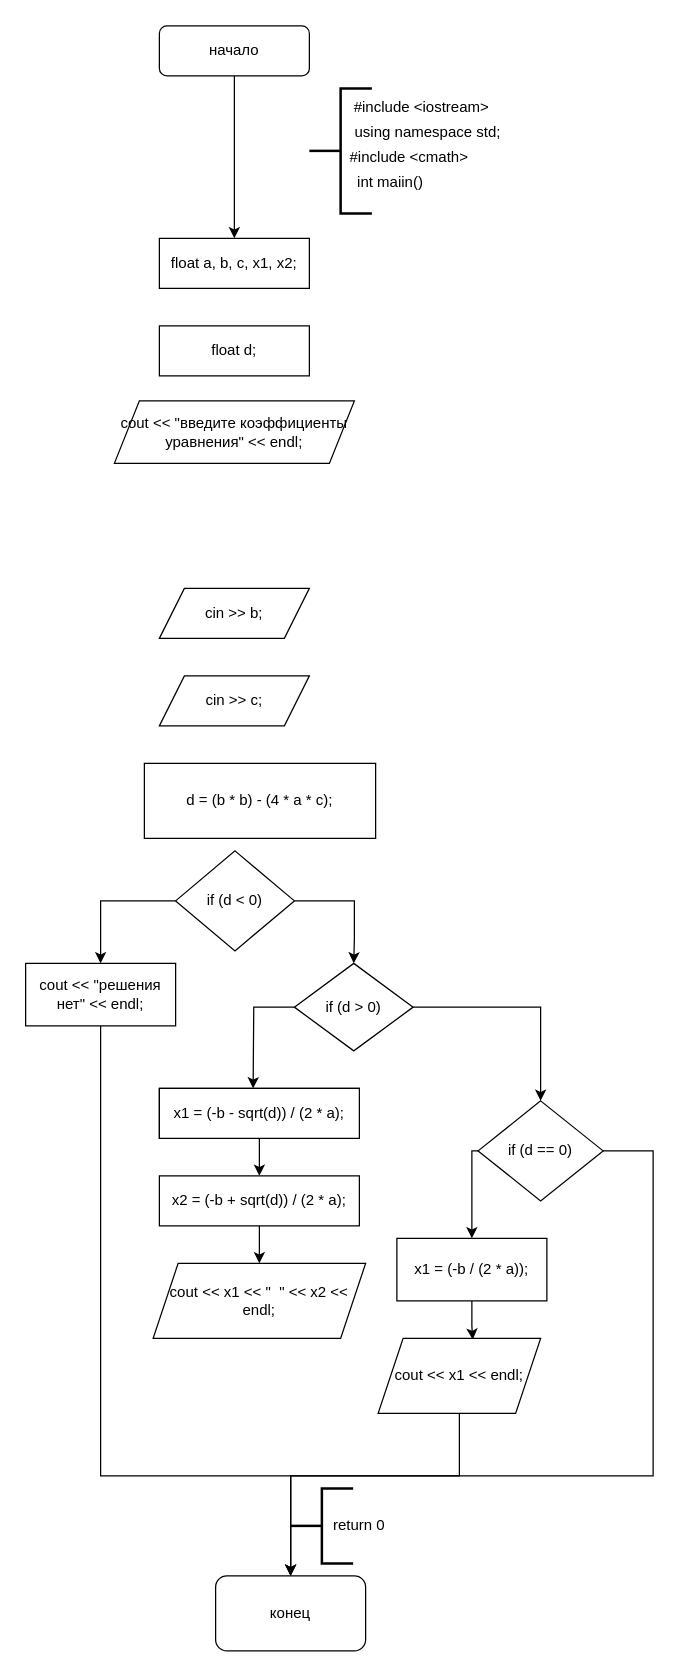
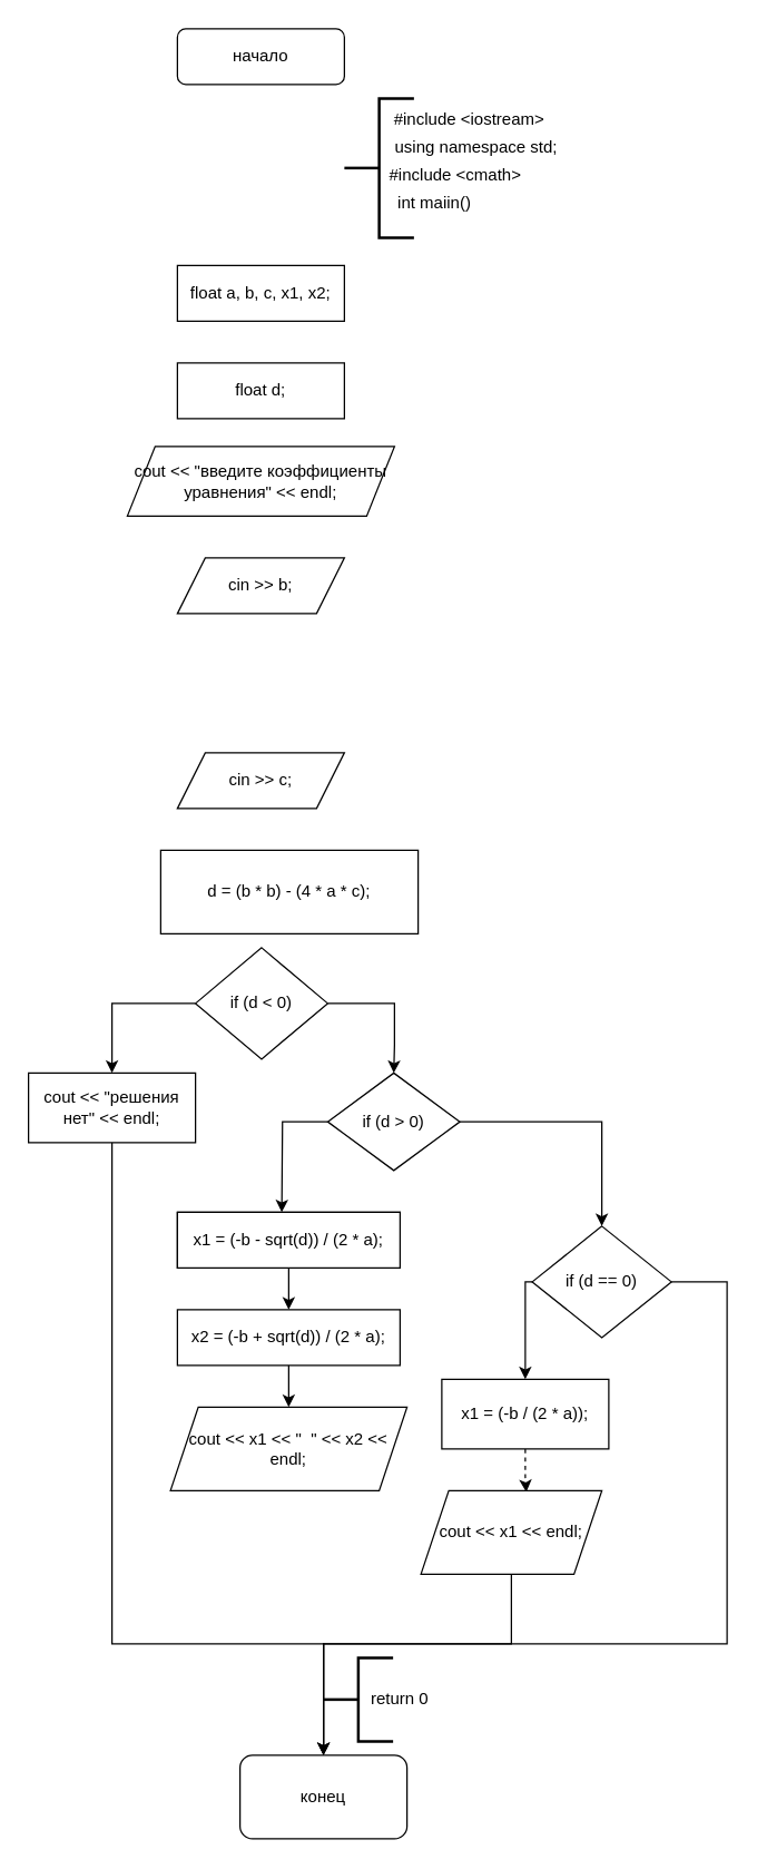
- <mxCell id="2" style="edgeStyle=orthogonalEdgeStyle;rounded=0;orthogonalLoop=1;jettySize=auto;html=1;entryX=0.5;entryY=0;entryDx=0;entryDy=0;" edge="1" parent="1" source="3" target="9"><mxGeometry relative="1" as="geometry" /></mxCell>
- <mxCell id="12" value="cin &gt;&gt; b;" style="shape=parallelogram;perimeter=parallelogramPerimeter;whiteSpace=wrap;html=1;fixedSize=1;" vertex="1" parent="1"><mxGeometry x="127" y="470" width="120" height="40" as="geometry" /></mxCell>
+ <mxCell id="12" value="cin &gt;&gt; b;" style="shape=parallelogram;perimeter=parallelogramPerimeter;whiteSpace=wrap;html=1;fixedSize=1;" vertex="1" parent="1"><mxGeometry x="127" y="400" width="120" height="40" as="geometry" /></mxCell>
- <mxCell id="32" style="edgeStyle=orthogonalEdgeStyle;rounded=0;orthogonalLoop=1;jettySize=auto;html=1;entryX=0.582;entryY=0.017;entryDx=0;entryDy=0;entryPerimeter=0;" edge="1" parent="1" source="33" target="35"><mxGeometry relative="1" as="geometry" /></mxCell>
+ <mxCell id="32" style="edgeStyle=orthogonalEdgeStyle;rounded=0;orthogonalLoop=1;jettySize=auto;html=1;entryX=0.582;entryY=0.017;entryDx=0;entryDy=0;entryPerimeter=0;dashed=1;" edge="1" parent="1" source="33" target="35"><mxGeometry relative="1" as="geometry" /></mxCell>
